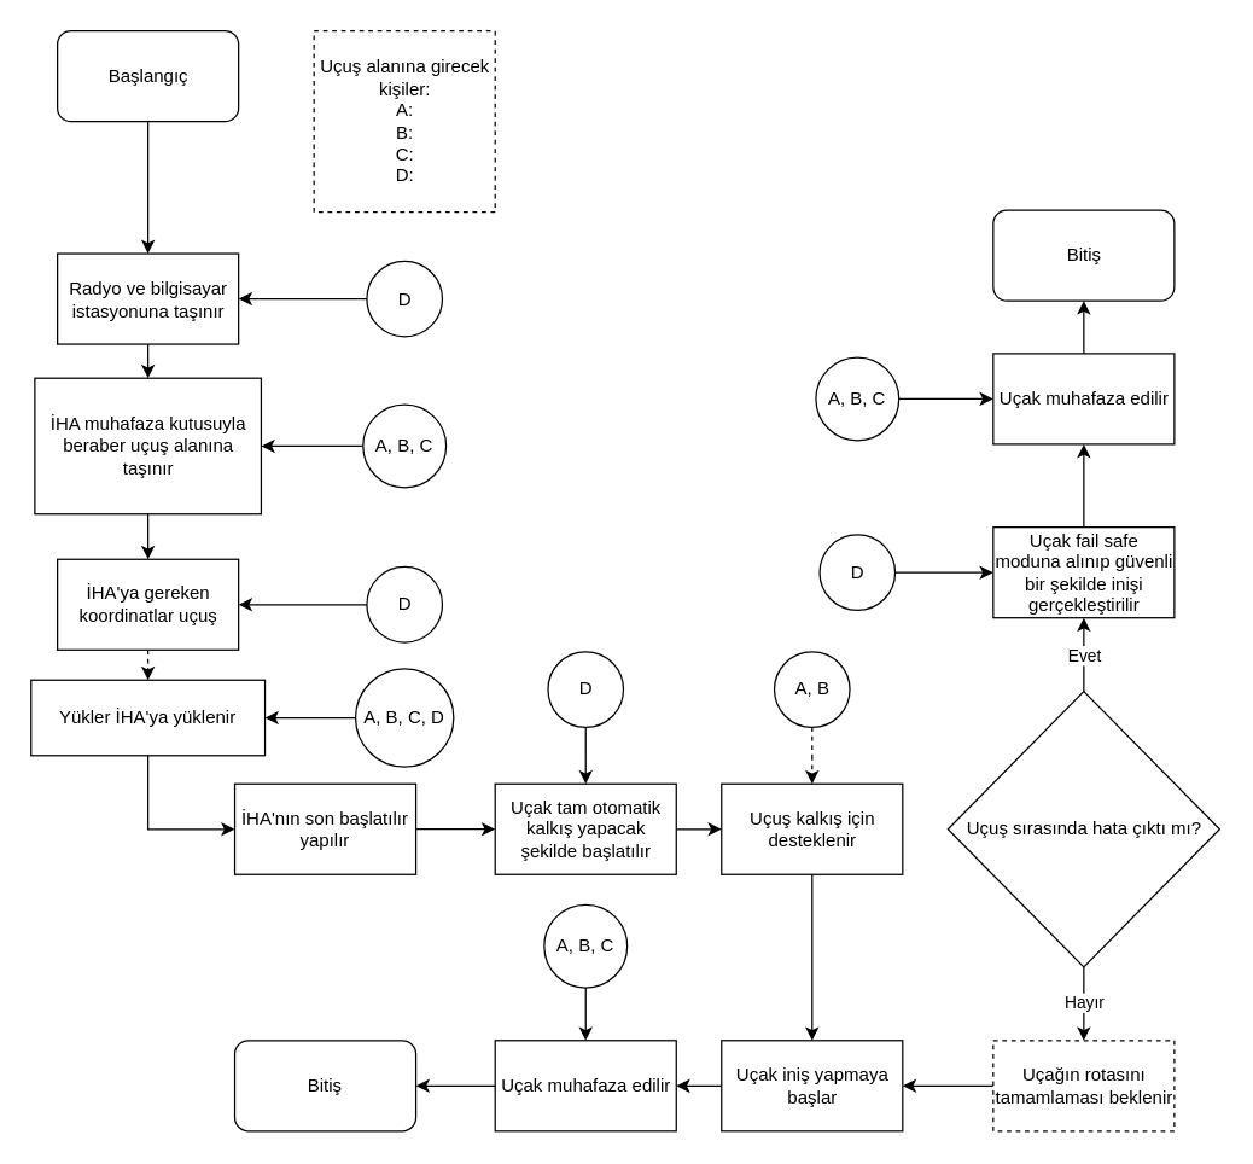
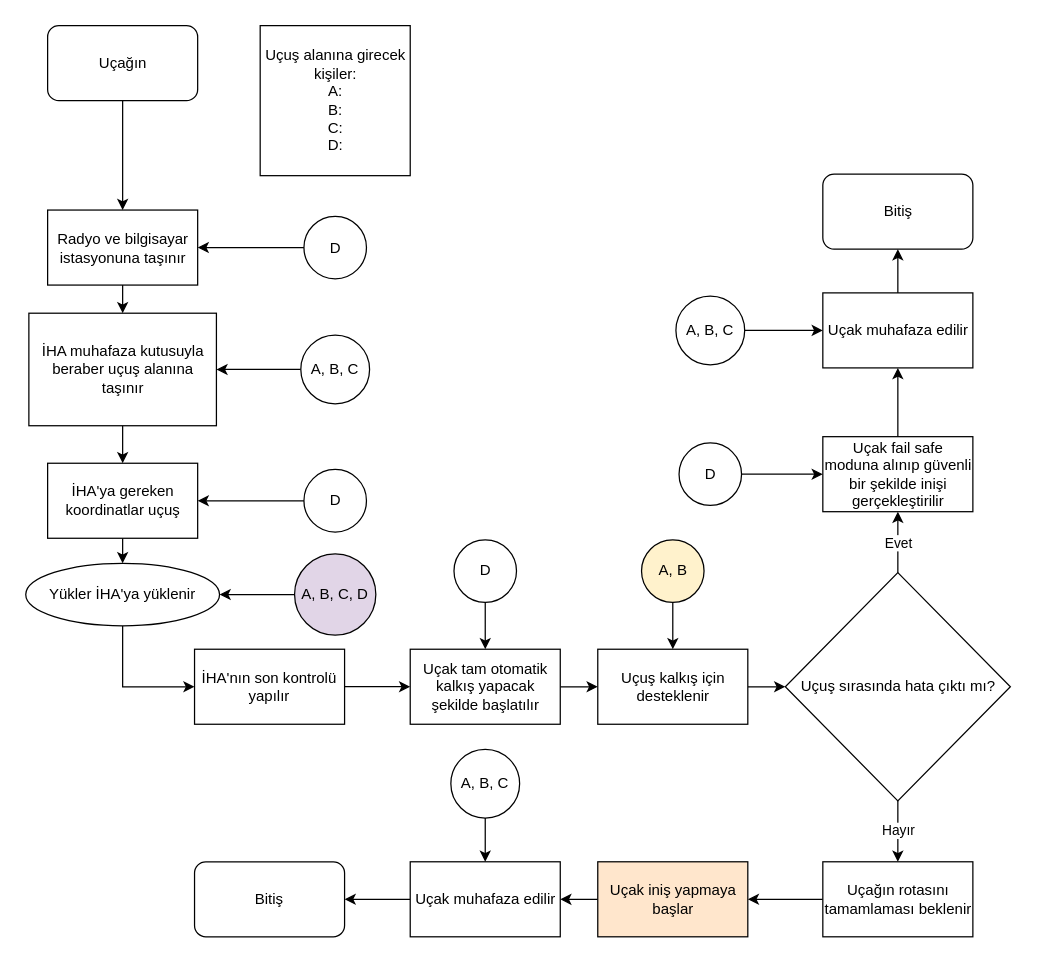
- <mxCell id="4" value="Başlangıç" style="rounded=1;whiteSpace=wrap;html=1;" parent="1" vertex="1"><mxGeometry x="37.5" y="20" width="120" height="60" as="geometry" /></mxCell>
+ <mxCell id="4" value="Uçağın" style="rounded=1;whiteSpace=wrap;html=1;" parent="1" vertex="1"><mxGeometry x="37.5" y="20" width="120" height="60" as="geometry" /></mxCell>
- <mxCell id="2" value="Uçuş alanına girecek kişiler:&lt;div&gt;A:&lt;/div&gt;&lt;div&gt;B:&lt;/div&gt;&lt;div&gt;C:&lt;/div&gt;&lt;div&gt;D:&lt;/div&gt;" style="whiteSpace=wrap;html=1;aspect=fixed;dashed=1;" parent="1" vertex="1"><mxGeometry x="207.5" y="20" width="120" height="120" as="geometry" /></mxCell>
+ <mxCell id="2" value="Uçuş alanına girecek kişiler:&lt;div&gt;A:&lt;/div&gt;&lt;div&gt;B:&lt;/div&gt;&lt;div&gt;C:&lt;/div&gt;&lt;div&gt;D:&lt;/div&gt;" style="whiteSpace=wrap;html=1;aspect=fixed;" parent="1" vertex="1"><mxGeometry x="207.5" y="20" width="120" height="120" as="geometry" /></mxCell>
- <mxCell id="10" style="edgeStyle=orthogonalEdgeStyle;rounded=0;orthogonalLoop=1;jettySize=auto;html=1;exitX=0.5;exitY=1;exitDx=0;exitDy=0;entryX=0.5;entryY=0;entryDx=0;entryDy=0;dashed=1;" parent="1" source="11" target="9" edge="1"><mxGeometry relative="1" as="geometry" /></mxCell>
+ <mxCell id="10" style="edgeStyle=orthogonalEdgeStyle;rounded=0;orthogonalLoop=1;jettySize=auto;html=1;exitX=0.5;exitY=1;exitDx=0;exitDy=0;entryX=0.5;entryY=0;entryDx=0;entryDy=0;" parent="1" source="11" target="9" edge="1"><mxGeometry relative="1" as="geometry" /></mxCell>
- <mxCell id="27" value="A, B" style="ellipse;whiteSpace=wrap;html=1;aspect=fixed;" vertex="1" parent="1"><mxGeometry x="512.5" y="431.25" width="50" height="50" as="geometry" /></mxCell>
+ <mxCell id="27" value="A, B" style="ellipse;whiteSpace=wrap;html=1;aspect=fixed;fillColor=#fff2cc;" vertex="1" parent="1"><mxGeometry x="512.5" y="431.25" width="50" height="50" as="geometry" /></mxCell>
- <mxCell id="9" value="Yükler İHA'ya yüklenir" style="rounded=0;whiteSpace=wrap;html=1;" parent="1" vertex="1"><mxGeometry x="20" y="450" width="155" height="50" as="geometry" /></mxCell>
+ <mxCell id="9" value="Yükler İHA'ya yüklenir" style="ellipse;whiteSpace=wrap;html=1;" parent="1" vertex="1"><mxGeometry x="20" y="450" width="155" height="50" as="geometry" /></mxCell>
- <mxCell id="19" value="A, B, C, D" style="ellipse;whiteSpace=wrap;html=1;aspect=fixed;" parent="1" vertex="1"><mxGeometry x="235" y="442.5" width="65" height="65" as="geometry" /></mxCell>
+ <mxCell id="19" value="A, B, C, D" style="ellipse;whiteSpace=wrap;html=1;aspect=fixed;fillColor=#e1d5e7;" parent="1" vertex="1"><mxGeometry x="235" y="442.5" width="65" height="65" as="geometry" /></mxCell>
- <mxCell id="26" style="edgeStyle=orthogonalEdgeStyle;rounded=0;orthogonalLoop=1;jettySize=auto;html=1;entryX=0.5;entryY=0;entryDx=0;entryDy=0;dashed=1;" edge="1" parent="1" source="27" target="25"><mxGeometry relative="1" as="geometry" /></mxCell>
+ <mxCell id="26" style="edgeStyle=orthogonalEdgeStyle;rounded=0;orthogonalLoop=1;jettySize=auto;html=1;entryX=0.5;entryY=0;entryDx=0;entryDy=0;" edge="1" parent="1" source="27" target="25"><mxGeometry relative="1" as="geometry" /></mxCell>
- <mxCell id="17" value="İHA'nın son başlatılır yapılır" style="rounded=0;whiteSpace=wrap;html=1;" parent="1" vertex="1"><mxGeometry x="155" y="518.75" width="120" height="60" as="geometry" /></mxCell>
+ <mxCell id="17" value="İHA'nın son kontrolü yapılır" style="rounded=0;whiteSpace=wrap;html=1;" parent="1" vertex="1"><mxGeometry x="155" y="518.75" width="120" height="60" as="geometry" /></mxCell>
- <mxCell id="24" style="edgeStyle=orthogonalEdgeStyle;rounded=0;orthogonalLoop=1;jettySize=auto;html=1;" edge="1" parent="1" source="25" target="42"><mxGeometry relative="1" as="geometry" /></mxCell>
+ <mxCell id="24" style="edgeStyle=orthogonalEdgeStyle;rounded=0;orthogonalLoop=1;jettySize=auto;html=1;entryX=0;entryY=0.5;entryDx=0;entryDy=0;" edge="1" parent="1" source="25" target="30"><mxGeometry relative="1" as="geometry" /></mxCell>
- <mxCell id="42" value="Uçak iniş yapmaya başlar" style="rounded=0;whiteSpace=wrap;html=1;" vertex="1" parent="1"><mxGeometry x="477.5" y="688.75" width="120" height="60" as="geometry" /></mxCell>
+ <mxCell id="42" value="Uçak iniş yapmaya başlar" style="rounded=0;whiteSpace=wrap;html=1;fillColor=#ffe6cc;" vertex="1" parent="1"><mxGeometry x="477.5" y="688.75" width="120" height="60" as="geometry" /></mxCell>
- <mxCell id="40" value="Uçağın rotasını tamamlaması beklenir" style="rounded=0;whiteSpace=wrap;html=1;dashed=1;" vertex="1" parent="1"><mxGeometry x="657.5" y="688.75" width="120" height="60" as="geometry" /></mxCell>
+ <mxCell id="40" value="Uçağın rotasını tamamlaması beklenir" style="rounded=0;whiteSpace=wrap;html=1;" vertex="1" parent="1"><mxGeometry x="657.5" y="688.75" width="120" height="60" as="geometry" /></mxCell>
